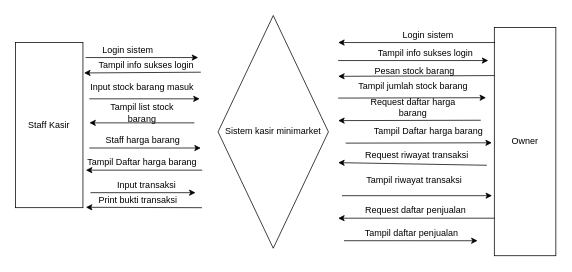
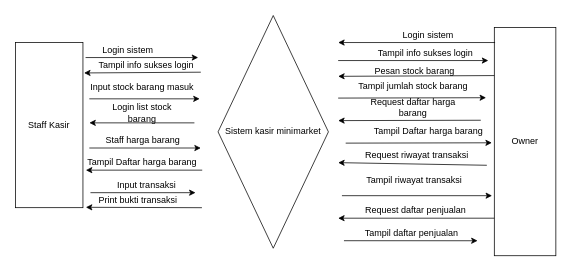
- <mxCell id="8" value="Tampil list stock barang" style="text;html=1;strokeColor=none;fillColor=none;align=center;verticalAlign=middle;whiteSpace=wrap;rounded=0;" vertex="1" parent="1"><mxGeometry x="128.89" y="140" width="120" height="20" as="geometry" /></mxCell>
+ <mxCell id="8" value="Login list stock barang" style="text;html=1;strokeColor=none;fillColor=none;align=center;verticalAlign=middle;whiteSpace=wrap;rounded=0;" vertex="1" parent="1"><mxGeometry x="128.89" y="140" width="120" height="20" as="geometry" /></mxCell>
